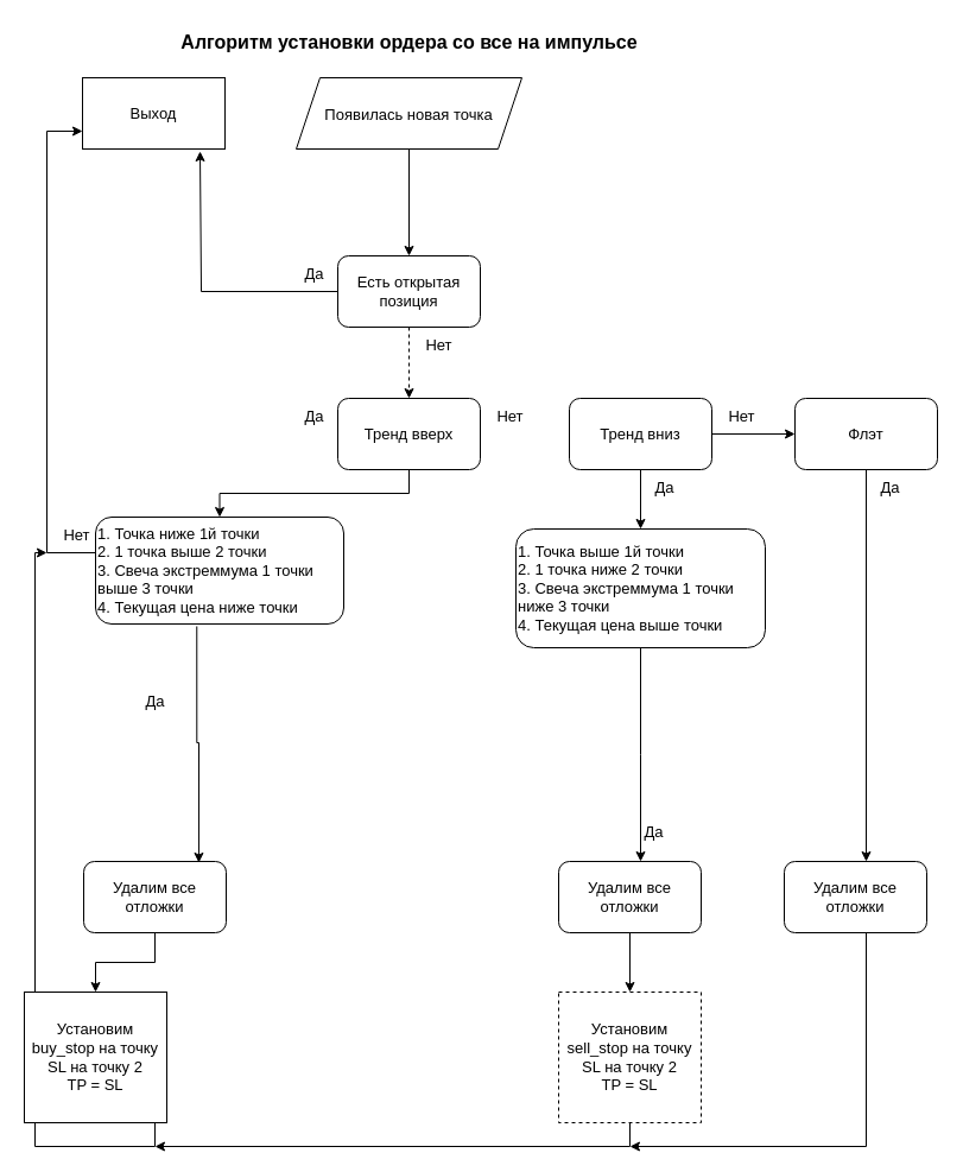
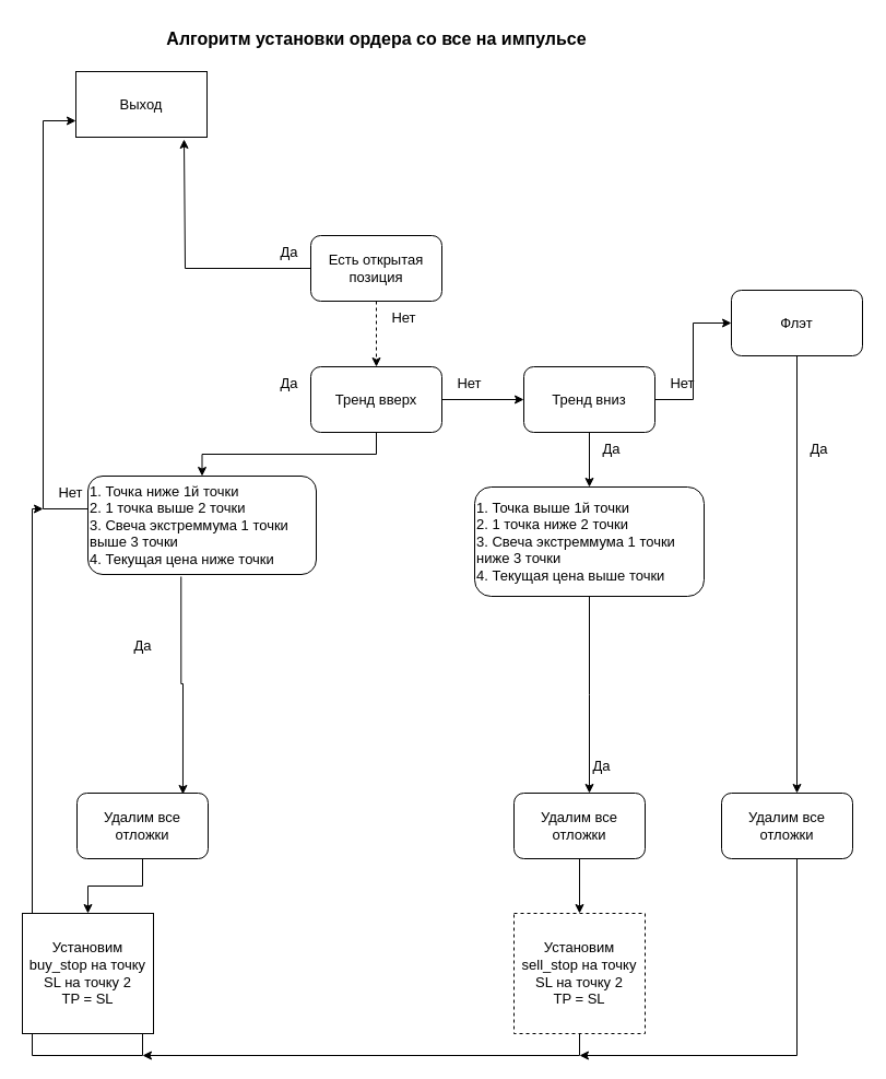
- <mxCell id="4" value="&lt;font style=&quot;font-size: 13px;&quot;&gt;Появилась новая точка&lt;/font&gt;" style="shape=parallelogram;perimeter=parallelogramPerimeter;whiteSpace=wrap;html=1;fixedSize=1;fontSize=16;" parent="1" vertex="1"><mxGeometry x="249" y="65" width="190" height="60" as="geometry" /></mxCell>
- <mxCell id="3" style="edgeStyle=orthogonalEdgeStyle;rounded=0;orthogonalLoop=1;jettySize=auto;html=1;entryX=0.5;entryY=0;entryDx=0;entryDy=0;fontSize=13;" parent="1" source="4" target="7" edge="1"><mxGeometry relative="1" as="geometry" /></mxCell>
+ <mxCell id="11" style="edgeStyle=orthogonalEdgeStyle;rounded=0;orthogonalLoop=1;jettySize=auto;html=1;entryX=0;entryY=0.5;entryDx=0;entryDy=0;fontSize=13;" parent="1" source="12" target="21" edge="1"><mxGeometry relative="1" as="geometry" /></mxCell>
- <mxCell id="37" value="Флэт" style="rounded=1;whiteSpace=wrap;html=1;fontSize=13;" parent="1" vertex="1"><mxGeometry x="669" y="335" width="120" height="60" as="geometry" /></mxCell>
+ <mxCell id="37" value="Флэт" style="rounded=1;whiteSpace=wrap;html=1;fontSize=13;" parent="1" vertex="1"><mxGeometry x="669" y="265" width="120" height="60" as="geometry" /></mxCell>
